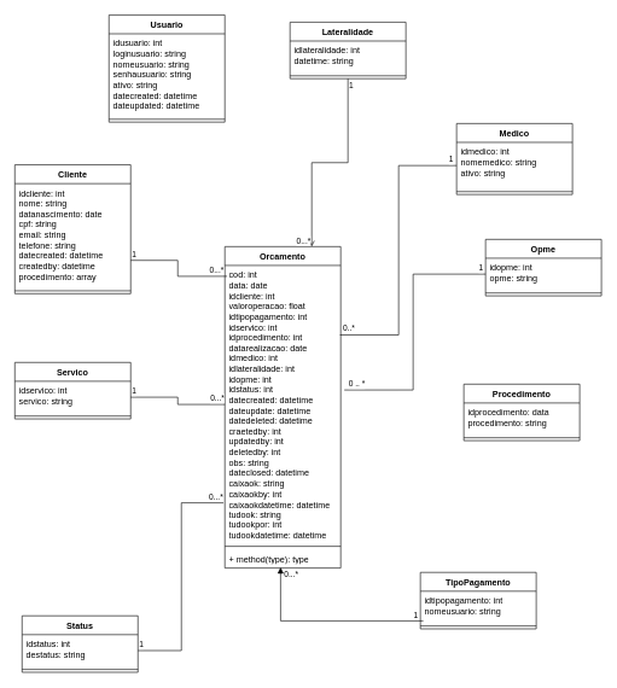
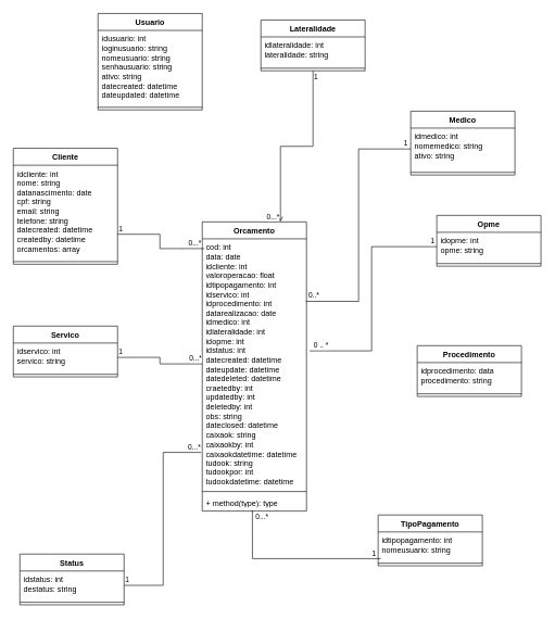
- <mxCell id="6" value="&lt;div&gt;idlateralidade: int&lt;/div&gt;&lt;div&gt;datetime: string&lt;/div&gt;" style="text;strokeColor=none;fillColor=none;align=left;verticalAlign=top;spacingLeft=4;spacingRight=4;overflow=hidden;rotatable=0;points=[[0,0.5],[1,0.5]];portConstraint=eastwest;whiteSpace=wrap;html=1;" parent="5" vertex="1"><mxGeometry y="26" width="160" height="44" as="geometry" /></mxCell>
+ <mxCell id="6" value="&lt;div&gt;idlateralidade: int&lt;/div&gt;&lt;div&gt;lateralidade: string&lt;/div&gt;" style="text;strokeColor=none;fillColor=none;align=left;verticalAlign=top;spacingLeft=4;spacingRight=4;overflow=hidden;rotatable=0;points=[[0,0.5],[1,0.5]];portConstraint=eastwest;whiteSpace=wrap;html=1;" parent="5" vertex="1"><mxGeometry y="26" width="160" height="44" as="geometry" /></mxCell>
- <mxCell id="3" value="&lt;div&gt;idcliente: int&lt;/div&gt;&lt;div&gt;nome: string&lt;/div&gt;&lt;div&gt;datanascimento: date&lt;/div&gt;&lt;div&gt;cpf: string&lt;/div&gt;&lt;div&gt;email: string&lt;/div&gt;&lt;div&gt;telefone: string&lt;/div&gt;&lt;div&gt;datecreated: datetime&lt;/div&gt;&lt;div&gt;createdby: datetime&lt;/div&gt;&lt;div&gt;procedimento: array&lt;/div&gt;" style="text;strokeColor=none;fillColor=none;align=left;verticalAlign=top;spacingLeft=4;spacingRight=4;overflow=hidden;rotatable=0;points=[[0,0.5],[1,0.5]];portConstraint=eastwest;whiteSpace=wrap;html=1;" parent="2" vertex="1"><mxGeometry y="26" width="160" height="144" as="geometry" /></mxCell>
+ <mxCell id="3" value="&lt;div&gt;idcliente: int&lt;/div&gt;&lt;div&gt;nome: string&lt;/div&gt;&lt;div&gt;datanascimento: date&lt;/div&gt;&lt;div&gt;cpf: string&lt;/div&gt;&lt;div&gt;email: string&lt;/div&gt;&lt;div&gt;telefone: string&lt;/div&gt;&lt;div&gt;datecreated: datetime&lt;/div&gt;&lt;div&gt;createdby: datetime&lt;/div&gt;&lt;div&gt;orcamentos: array&lt;/div&gt;" style="text;strokeColor=none;fillColor=none;align=left;verticalAlign=top;spacingLeft=4;spacingRight=4;overflow=hidden;rotatable=0;points=[[0,0.5],[1,0.5]];portConstraint=eastwest;whiteSpace=wrap;html=1;" parent="2" vertex="1"><mxGeometry y="26" width="160" height="144" as="geometry" /></mxCell>
- <mxCell id="39" value="" style="endArrow=block;html=1;edgeStyle=orthogonalEdgeStyle;rounded=0;entryX=0.481;entryY=0.962;entryDx=0;entryDy=0;entryPerimeter=0;exitX=0.025;exitY=0.932;exitDx=0;exitDy=0;exitPerimeter=0;" parent="1" source="31" target="17" edge="1"><mxGeometry relative="1" as="geometry"><mxPoint x="320" y="830" as="sourcePoint" /><mxPoint x="480" y="830" as="targetPoint" /></mxGeometry></mxCell>
+ <mxCell id="39" value="" style="endArrow=none;html=1;edgeStyle=orthogonalEdgeStyle;rounded=0;entryX=0.481;entryY=0.962;entryDx=0;entryDy=0;entryPerimeter=0;exitX=0.025;exitY=0.932;exitDx=0;exitDy=0;exitPerimeter=0;" parent="1" source="31" target="17" edge="1"><mxGeometry relative="1" as="geometry"><mxPoint x="320" y="830" as="sourcePoint" /><mxPoint x="480" y="830" as="targetPoint" /></mxGeometry></mxCell>
